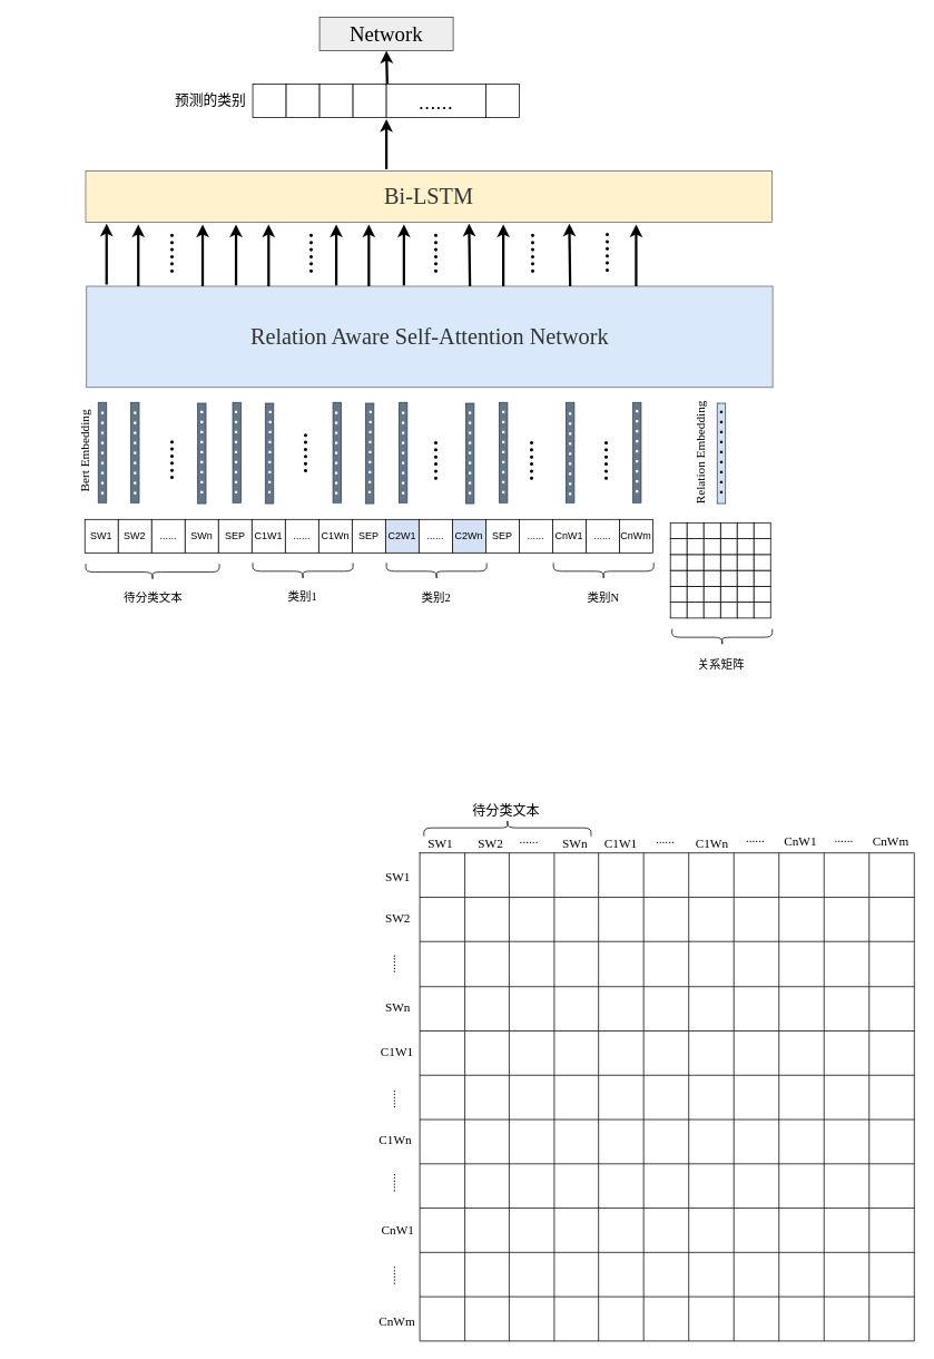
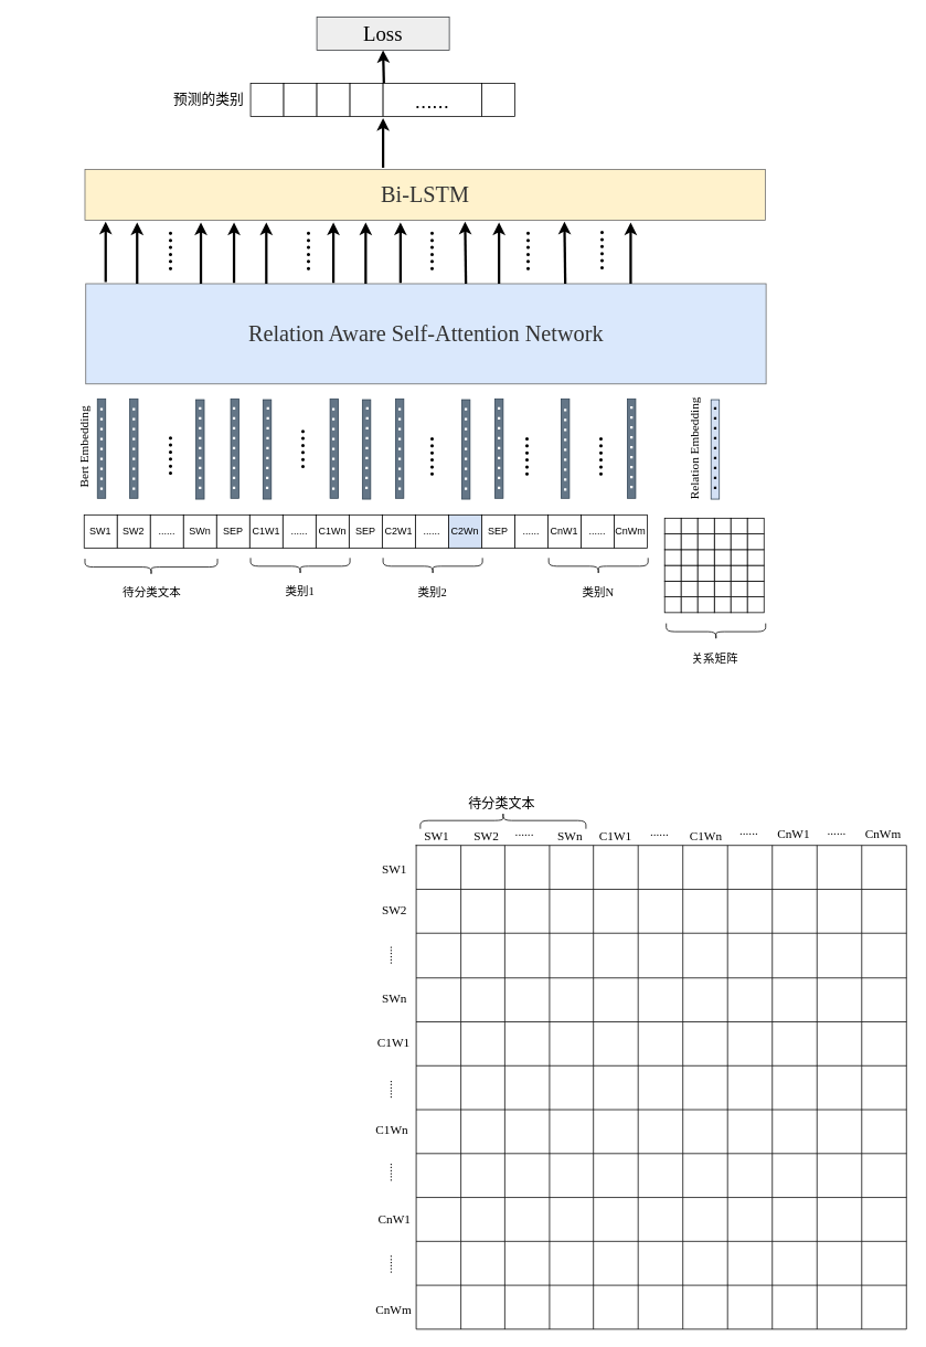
- <mxCell id="142" value="Network" style="rounded=0;whiteSpace=wrap;html=1;glass=0;fillStyle=auto;fontFamily=Verdana;fontSize=25;fillColor=#eeeeee;strokeColor=#36393d;" parent="1" vertex="1"><mxGeometry x="382" y="20" width="160" height="40" as="geometry" /></mxCell>
+ <mxCell id="142" value="Loss" style="rounded=0;whiteSpace=wrap;html=1;glass=0;fillStyle=auto;fontFamily=Verdana;fontSize=25;fillColor=#eeeeee;strokeColor=#36393d;" parent="1" vertex="1"><mxGeometry x="382" y="20" width="160" height="40" as="geometry" /></mxCell>
- <mxCell id="78" value="&lt;font style=&quot;font-size: 12px;&quot;&gt;C2W1&lt;/font&gt;" style="rounded=0;whiteSpace=wrap;html=1;rotation=0;fillColor=#d4e1f5;" parent="1" vertex="1"><mxGeometry x="461" y="621" width="40" height="40" as="geometry" /></mxCell>
+ <mxCell id="78" value="&lt;font style=&quot;font-size: 12px;&quot;&gt;C2W1&lt;/font&gt;" style="rounded=0;whiteSpace=wrap;html=1;rotation=0;" parent="1" vertex="1"><mxGeometry x="461" y="621" width="40" height="40" as="geometry" /></mxCell>
